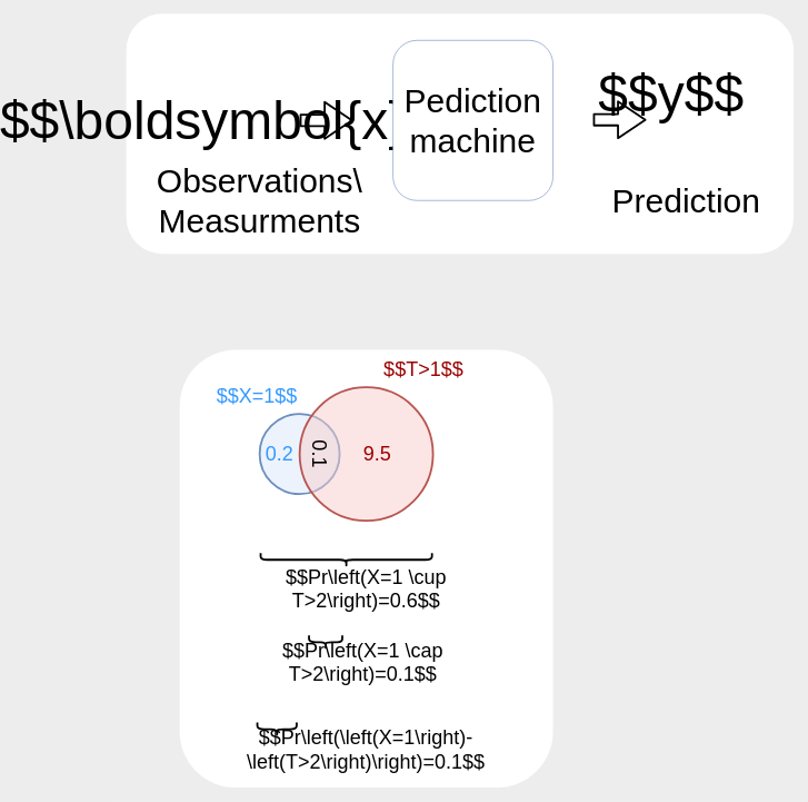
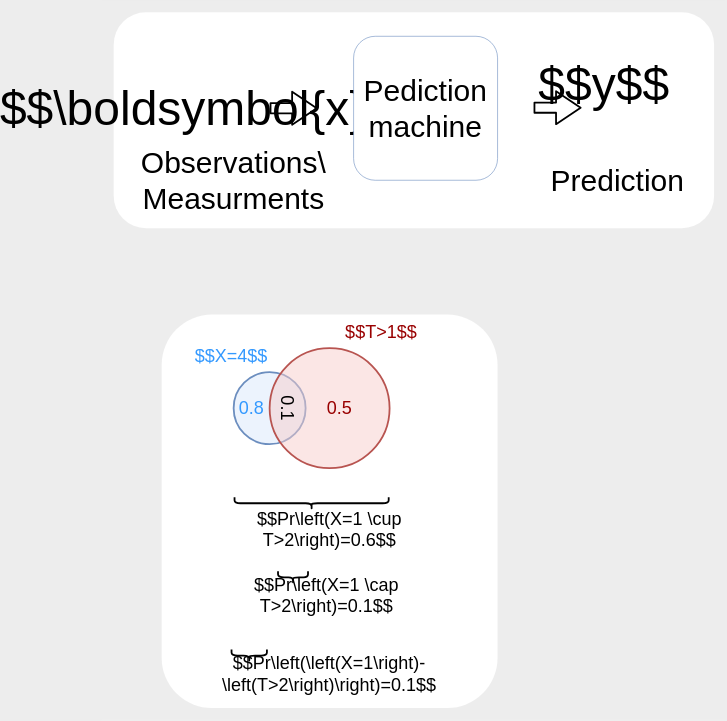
- <mxCell id="13" value="$$X=1$$" style="text;html=1;strokeColor=none;fillColor=none;align=center;verticalAlign=middle;whiteSpace=wrap;rounded=0;labelBackgroundColor=none;fontSize=30;fontColor=#3399FF;" parent="1" vertex="1"><mxGeometry x="155.5" y="570" width="120" height="45" as="geometry" /></mxCell>
+ <mxCell id="13" value="$$X=4$$" style="text;html=1;strokeColor=none;fillColor=none;align=center;verticalAlign=middle;whiteSpace=wrap;rounded=0;labelBackgroundColor=none;fontSize=30;fontColor=#3399FF;" parent="1" vertex="1"><mxGeometry x="155.5" y="570" width="120" height="45" as="geometry" /></mxCell>
- <mxCell id="21" value="0.2" style="text;html=1;strokeColor=none;fillColor=none;align=center;verticalAlign=middle;whiteSpace=wrap;rounded=0;labelBackgroundColor=none;fontSize=30;fontColor=#3399FF;" parent="1" vertex="1"><mxGeometry x="220" y="662.5" width="60" height="35" as="geometry" /></mxCell>
+ <mxCell id="21" value="0.8" style="text;html=1;strokeColor=none;fillColor=none;align=center;verticalAlign=middle;whiteSpace=wrap;rounded=0;labelBackgroundColor=none;fontSize=30;fontColor=#3399FF;" parent="1" vertex="1"><mxGeometry x="220" y="662.5" width="60" height="35" as="geometry" /></mxCell>
- <mxCell id="22" value="9.5" style="text;html=1;strokeColor=none;fillColor=none;align=center;verticalAlign=middle;whiteSpace=wrap;rounded=0;labelBackgroundColor=none;fontSize=30;fontColor=#990000;" parent="1" vertex="1"><mxGeometry x="358.5" y="657.5" width="75" height="45" as="geometry" /></mxCell>
+ <mxCell id="22" value="0.5" style="text;html=1;strokeColor=none;fillColor=none;align=center;verticalAlign=middle;whiteSpace=wrap;rounded=0;labelBackgroundColor=none;fontSize=30;fontColor=#990000;" parent="1" vertex="1"><mxGeometry x="358.5" y="657.5" width="75" height="45" as="geometry" /></mxCell>
